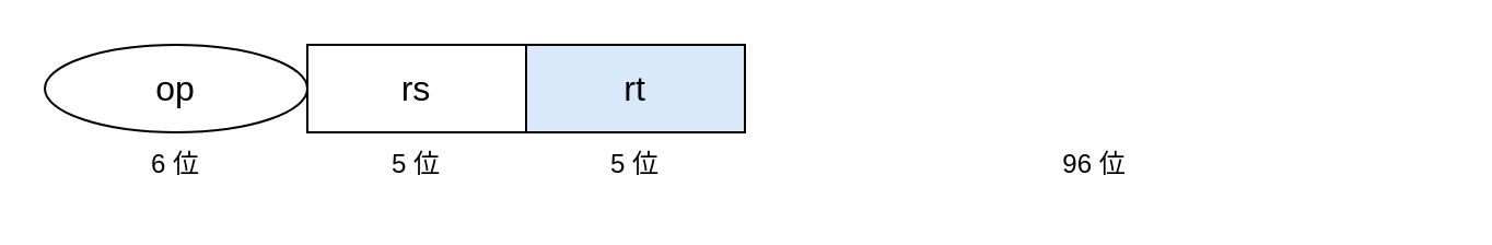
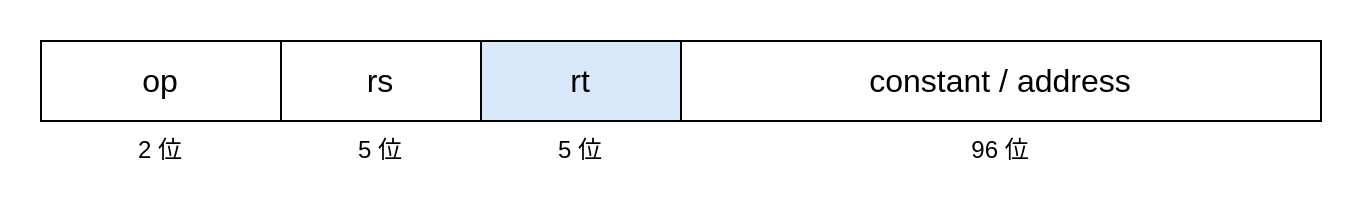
- <mxCell id="2" value="op" style="ellipse;whiteSpace=wrap;html=1;fontSize=16;" vertex="1" parent="1"><mxGeometry x="20" y="20" width="120" height="40" as="geometry" /></mxCell>
+ <mxCell id="2" value="op" style="rounded=0;whiteSpace=wrap;html=1;fontSize=16;" vertex="1" parent="1"><mxGeometry x="20" y="20" width="120" height="40" as="geometry" /></mxCell>
+ <mxCell id="5" value="constant / address" style="rounded=0;whiteSpace=wrap;html=1;fontSize=16;" vertex="1" parent="1"><mxGeometry x="340" y="20" width="320" height="40" as="geometry" /></mxCell>
- <mxCell id="6" value="6 位" style="text;html=1;align=center;verticalAlign=middle;whiteSpace=wrap;rounded=0;" vertex="1" parent="1"><mxGeometry x="50" y="60" width="60" height="30" as="geometry" /></mxCell>
+ <mxCell id="6" value="2 位" style="text;html=1;align=center;verticalAlign=middle;whiteSpace=wrap;rounded=0;" vertex="1" parent="1"><mxGeometry x="50" y="60" width="60" height="30" as="geometry" /></mxCell>
